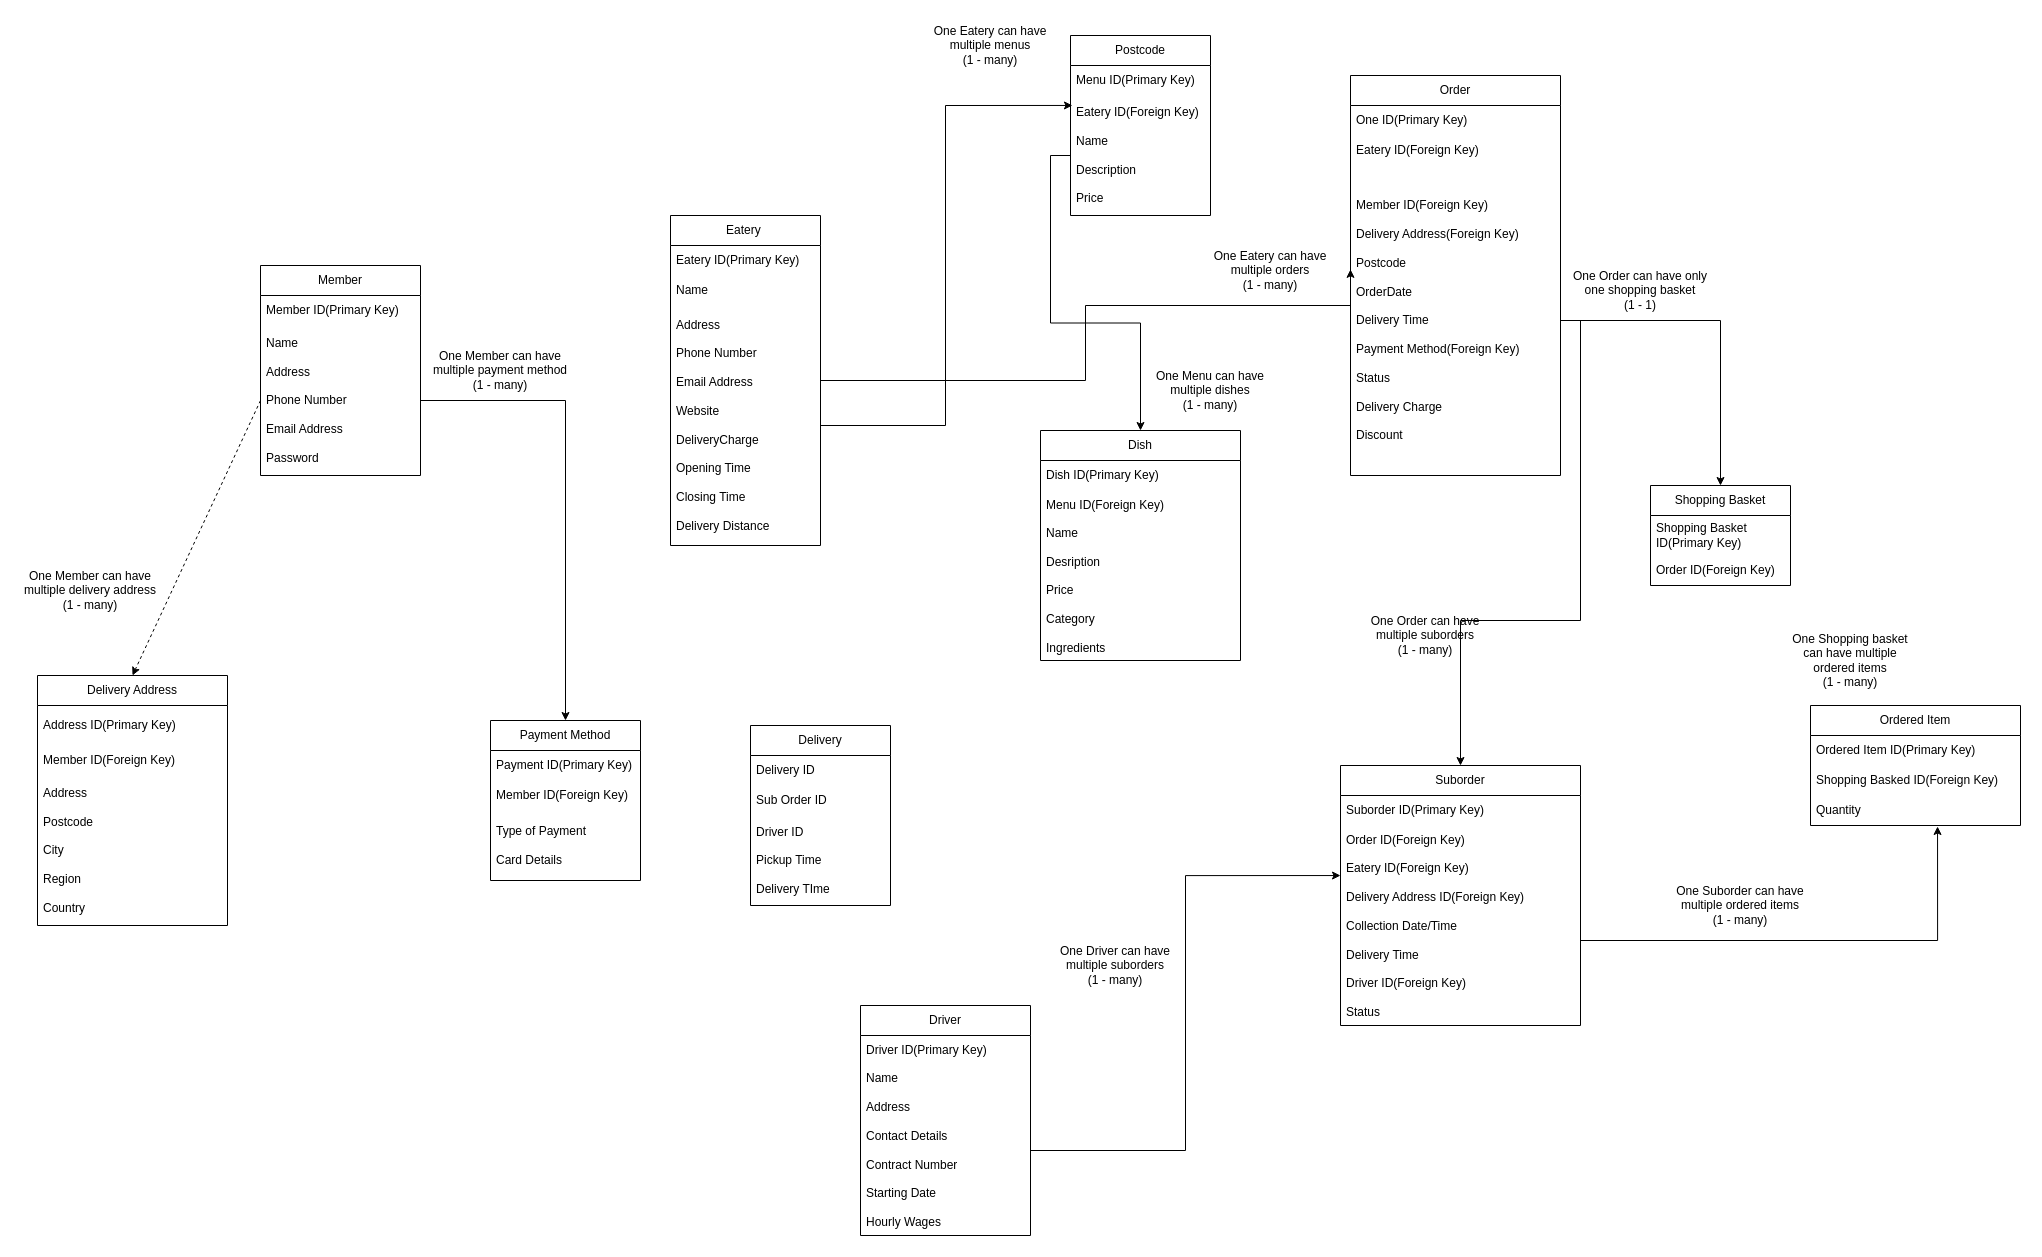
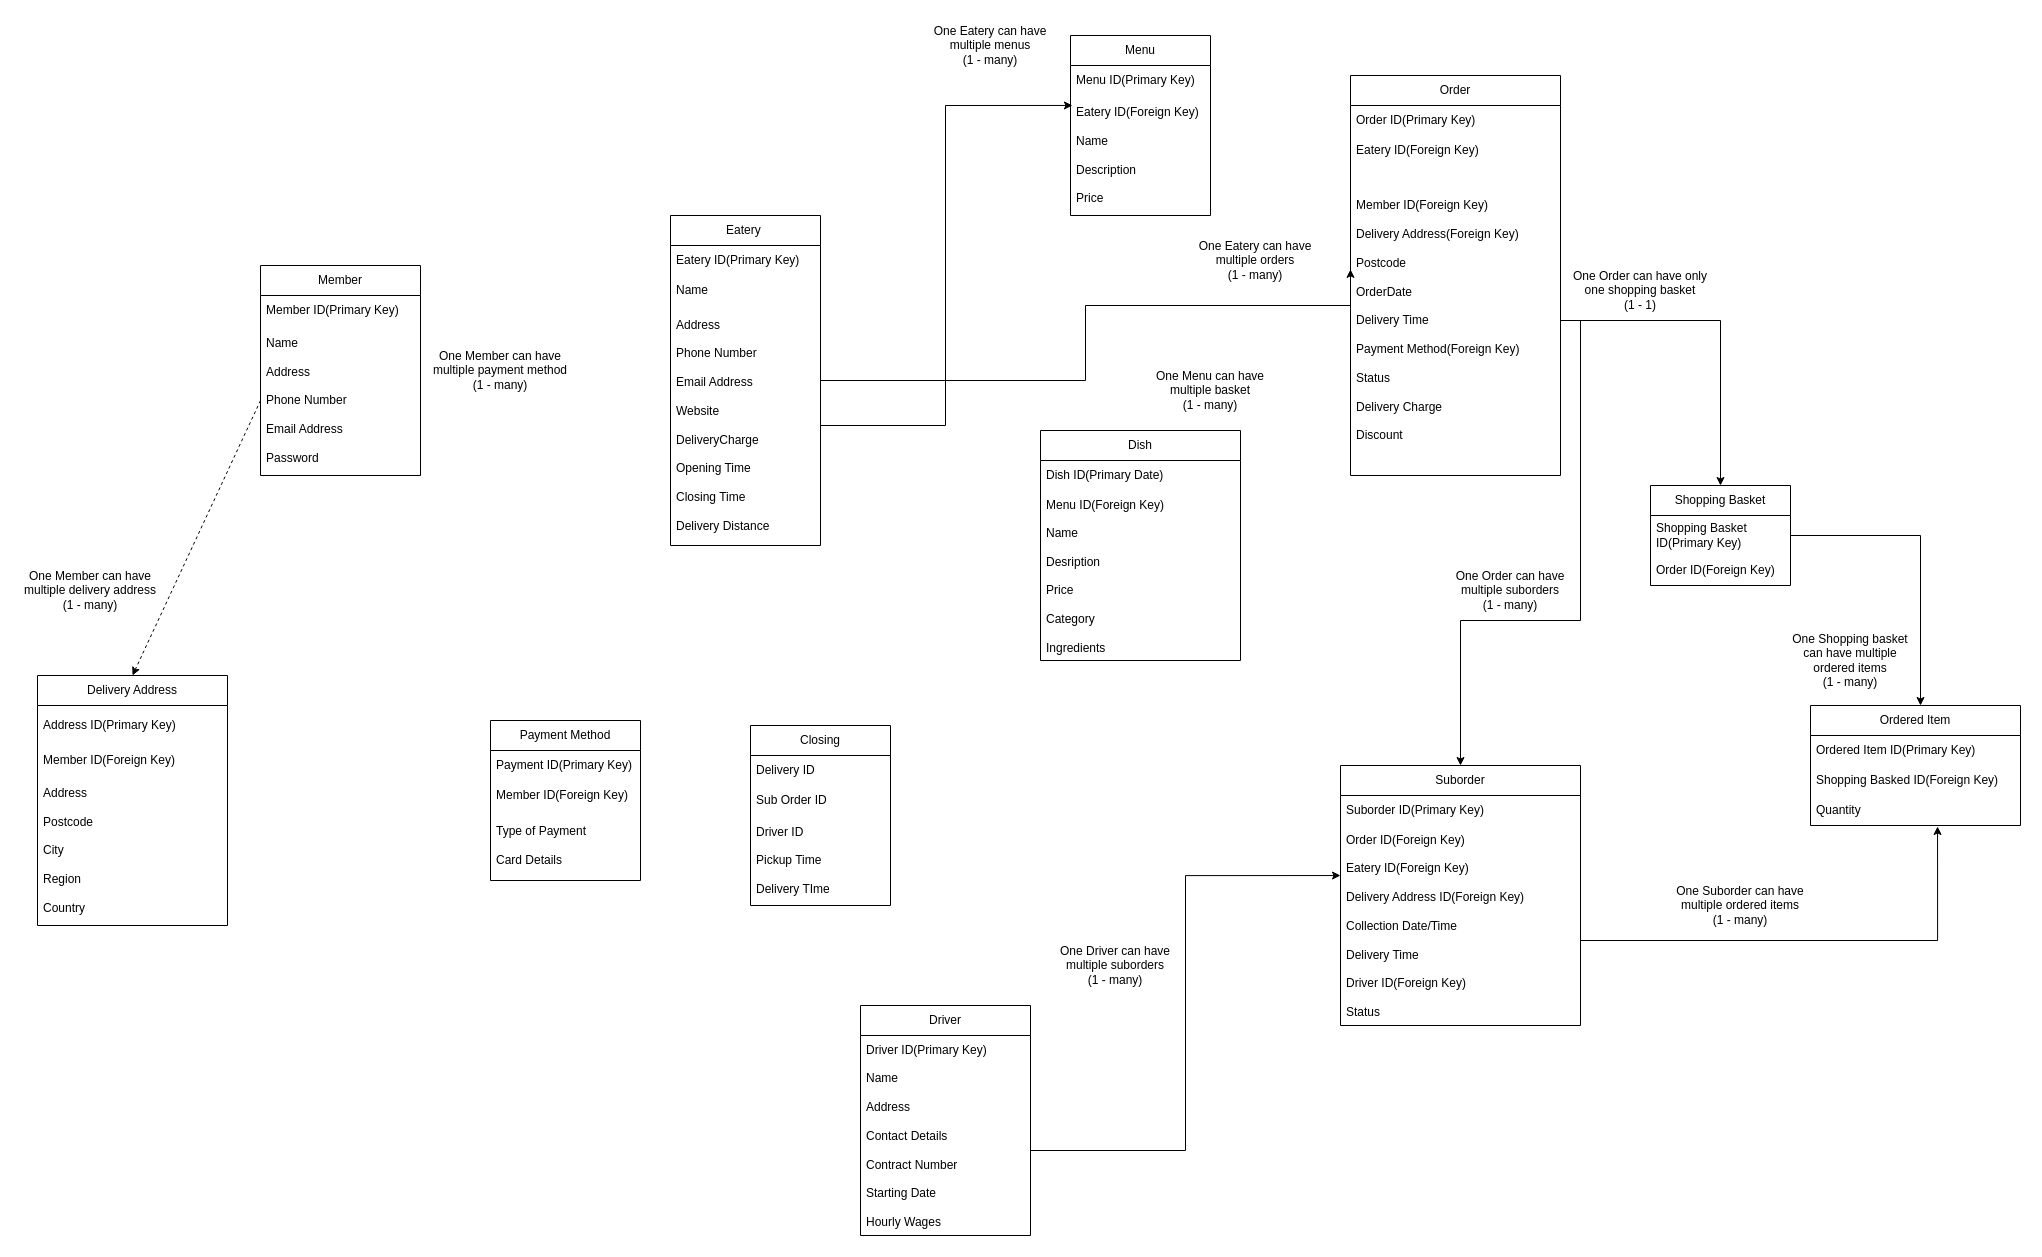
- <mxCell id="14" value="Postcode" style="swimlane;fontStyle=0;childLayout=stackLayout;horizontal=1;startSize=30;horizontalStack=0;resizeParent=1;resizeParentMax=0;resizeLast=0;collapsible=1;marginBottom=0;whiteSpace=wrap;html=1;" parent="1" vertex="1"><mxGeometry x="1070" y="35" width="140" height="180" as="geometry" /></mxCell>
+ <mxCell id="14" value="Menu" style="swimlane;fontStyle=0;childLayout=stackLayout;horizontal=1;startSize=30;horizontalStack=0;resizeParent=1;resizeParentMax=0;resizeLast=0;collapsible=1;marginBottom=0;whiteSpace=wrap;html=1;" parent="1" vertex="1"><mxGeometry x="1070" y="35" width="140" height="180" as="geometry" /></mxCell>
- <mxCell id="18" value="One ID(Primary Key)" style="text;strokeColor=none;fillColor=none;align=left;verticalAlign=middle;spacingLeft=4;spacingRight=4;overflow=hidden;points=[[0,0.5],[1,0.5]];portConstraint=eastwest;rotatable=0;whiteSpace=wrap;html=1;" parent="17" vertex="1"><mxGeometry y="30" width="210" height="30" as="geometry" /></mxCell>
+ <mxCell id="18" value="Order ID(Primary Key)" style="text;strokeColor=none;fillColor=none;align=left;verticalAlign=middle;spacingLeft=4;spacingRight=4;overflow=hidden;points=[[0,0.5],[1,0.5]];portConstraint=eastwest;rotatable=0;whiteSpace=wrap;html=1;" parent="17" vertex="1"><mxGeometry y="30" width="210" height="30" as="geometry" /></mxCell>
- <mxCell id="53" value="One Eatery can have multiple orders&lt;br&gt;(1 - many)" style="text;html=1;strokeColor=none;fillColor=none;align=center;verticalAlign=middle;whiteSpace=wrap;rounded=0;" vertex="1" parent="1"><mxGeometry x="1200" y="245" width="140" height="50" as="geometry" /></mxCell>
+ <mxCell id="53" value="One Eatery can have multiple orders&lt;br&gt;(1 - many)" style="text;html=1;strokeColor=none;fillColor=none;align=center;verticalAlign=middle;whiteSpace=wrap;rounded=0;" vertex="1" parent="1"><mxGeometry x="1185" y="235" width="140" height="50" as="geometry" /></mxCell>
- <mxCell id="54" style="edgeStyle=orthogonalEdgeStyle;rounded=0;orthogonalLoop=1;jettySize=auto;html=1;" edge="1" parent="1" source="16" target="21"><mxGeometry relative="1" as="geometry" /></mxCell>
- <mxCell id="55" value="One Menu can have multiple dishes&lt;br&gt;(1 - many)" style="text;html=1;strokeColor=none;fillColor=none;align=center;verticalAlign=middle;whiteSpace=wrap;rounded=0;" vertex="1" parent="1"><mxGeometry x="1140" y="365" width="140" height="50" as="geometry" /></mxCell>
+ <mxCell id="55" value="One Menu can have multiple basket&lt;br&gt;(1 - many)" style="text;html=1;strokeColor=none;fillColor=none;align=center;verticalAlign=middle;whiteSpace=wrap;rounded=0;" vertex="1" parent="1"><mxGeometry x="1140" y="365" width="140" height="50" as="geometry" /></mxCell>
- <mxCell id="22" value="Dish ID(Primary Key)" style="text;strokeColor=none;fillColor=none;align=left;verticalAlign=middle;spacingLeft=4;spacingRight=4;overflow=hidden;points=[[0,0.5],[1,0.5]];portConstraint=eastwest;rotatable=0;whiteSpace=wrap;html=1;" parent="21" vertex="1"><mxGeometry y="30" width="200" height="30" as="geometry" /></mxCell>
+ <mxCell id="22" value="Dish ID(Primary Date)" style="text;strokeColor=none;fillColor=none;align=left;verticalAlign=middle;spacingLeft=4;spacingRight=4;overflow=hidden;points=[[0,0.5],[1,0.5]];portConstraint=eastwest;rotatable=0;whiteSpace=wrap;html=1;" parent="21" vertex="1"><mxGeometry y="30" width="200" height="30" as="geometry" /></mxCell>
- <mxCell id="50" style="edgeStyle=orthogonalEdgeStyle;rounded=0;orthogonalLoop=1;jettySize=auto;html=1;entryX=0.5;entryY=0;entryDx=0;entryDy=0;" edge="1" parent="1" source="4" target="28"><mxGeometry relative="1" as="geometry" /></mxCell>
+ <mxCell id="60" style="edgeStyle=orthogonalEdgeStyle;rounded=0;orthogonalLoop=1;jettySize=auto;html=1;" edge="1" parent="1" source="26" target="39"><mxGeometry relative="1" as="geometry"><Array as="points"><mxPoint x="1920" y="535" /></Array></mxGeometry></mxCell>
- <mxCell id="59" value="One Order can have multiple suborders&lt;br&gt;(1 - many)" style="text;html=1;strokeColor=none;fillColor=none;align=center;verticalAlign=middle;whiteSpace=wrap;rounded=0;" vertex="1" parent="1"><mxGeometry x="1355" y="610" width="140" height="50" as="geometry" /></mxCell>
+ <mxCell id="59" value="One Order can have multiple suborders&lt;br&gt;(1 - many)" style="text;html=1;strokeColor=none;fillColor=none;align=center;verticalAlign=middle;whiteSpace=wrap;rounded=0;" vertex="1" parent="1"><mxGeometry x="1440" y="565" width="140" height="50" as="geometry" /></mxCell>
- <mxCell id="32" value="Delivery" style="swimlane;fontStyle=0;childLayout=stackLayout;horizontal=1;startSize=30;horizontalStack=0;resizeParent=1;resizeParentMax=0;resizeLast=0;collapsible=1;marginBottom=0;whiteSpace=wrap;html=1;" parent="1" vertex="1"><mxGeometry x="750" y="725" width="140" height="180" as="geometry" /></mxCell>
+ <mxCell id="32" value="Closing" style="swimlane;fontStyle=0;childLayout=stackLayout;horizontal=1;startSize=30;horizontalStack=0;resizeParent=1;resizeParentMax=0;resizeLast=0;collapsible=1;marginBottom=0;whiteSpace=wrap;html=1;" parent="1" vertex="1"><mxGeometry x="750" y="725" width="140" height="180" as="geometry" /></mxCell>
